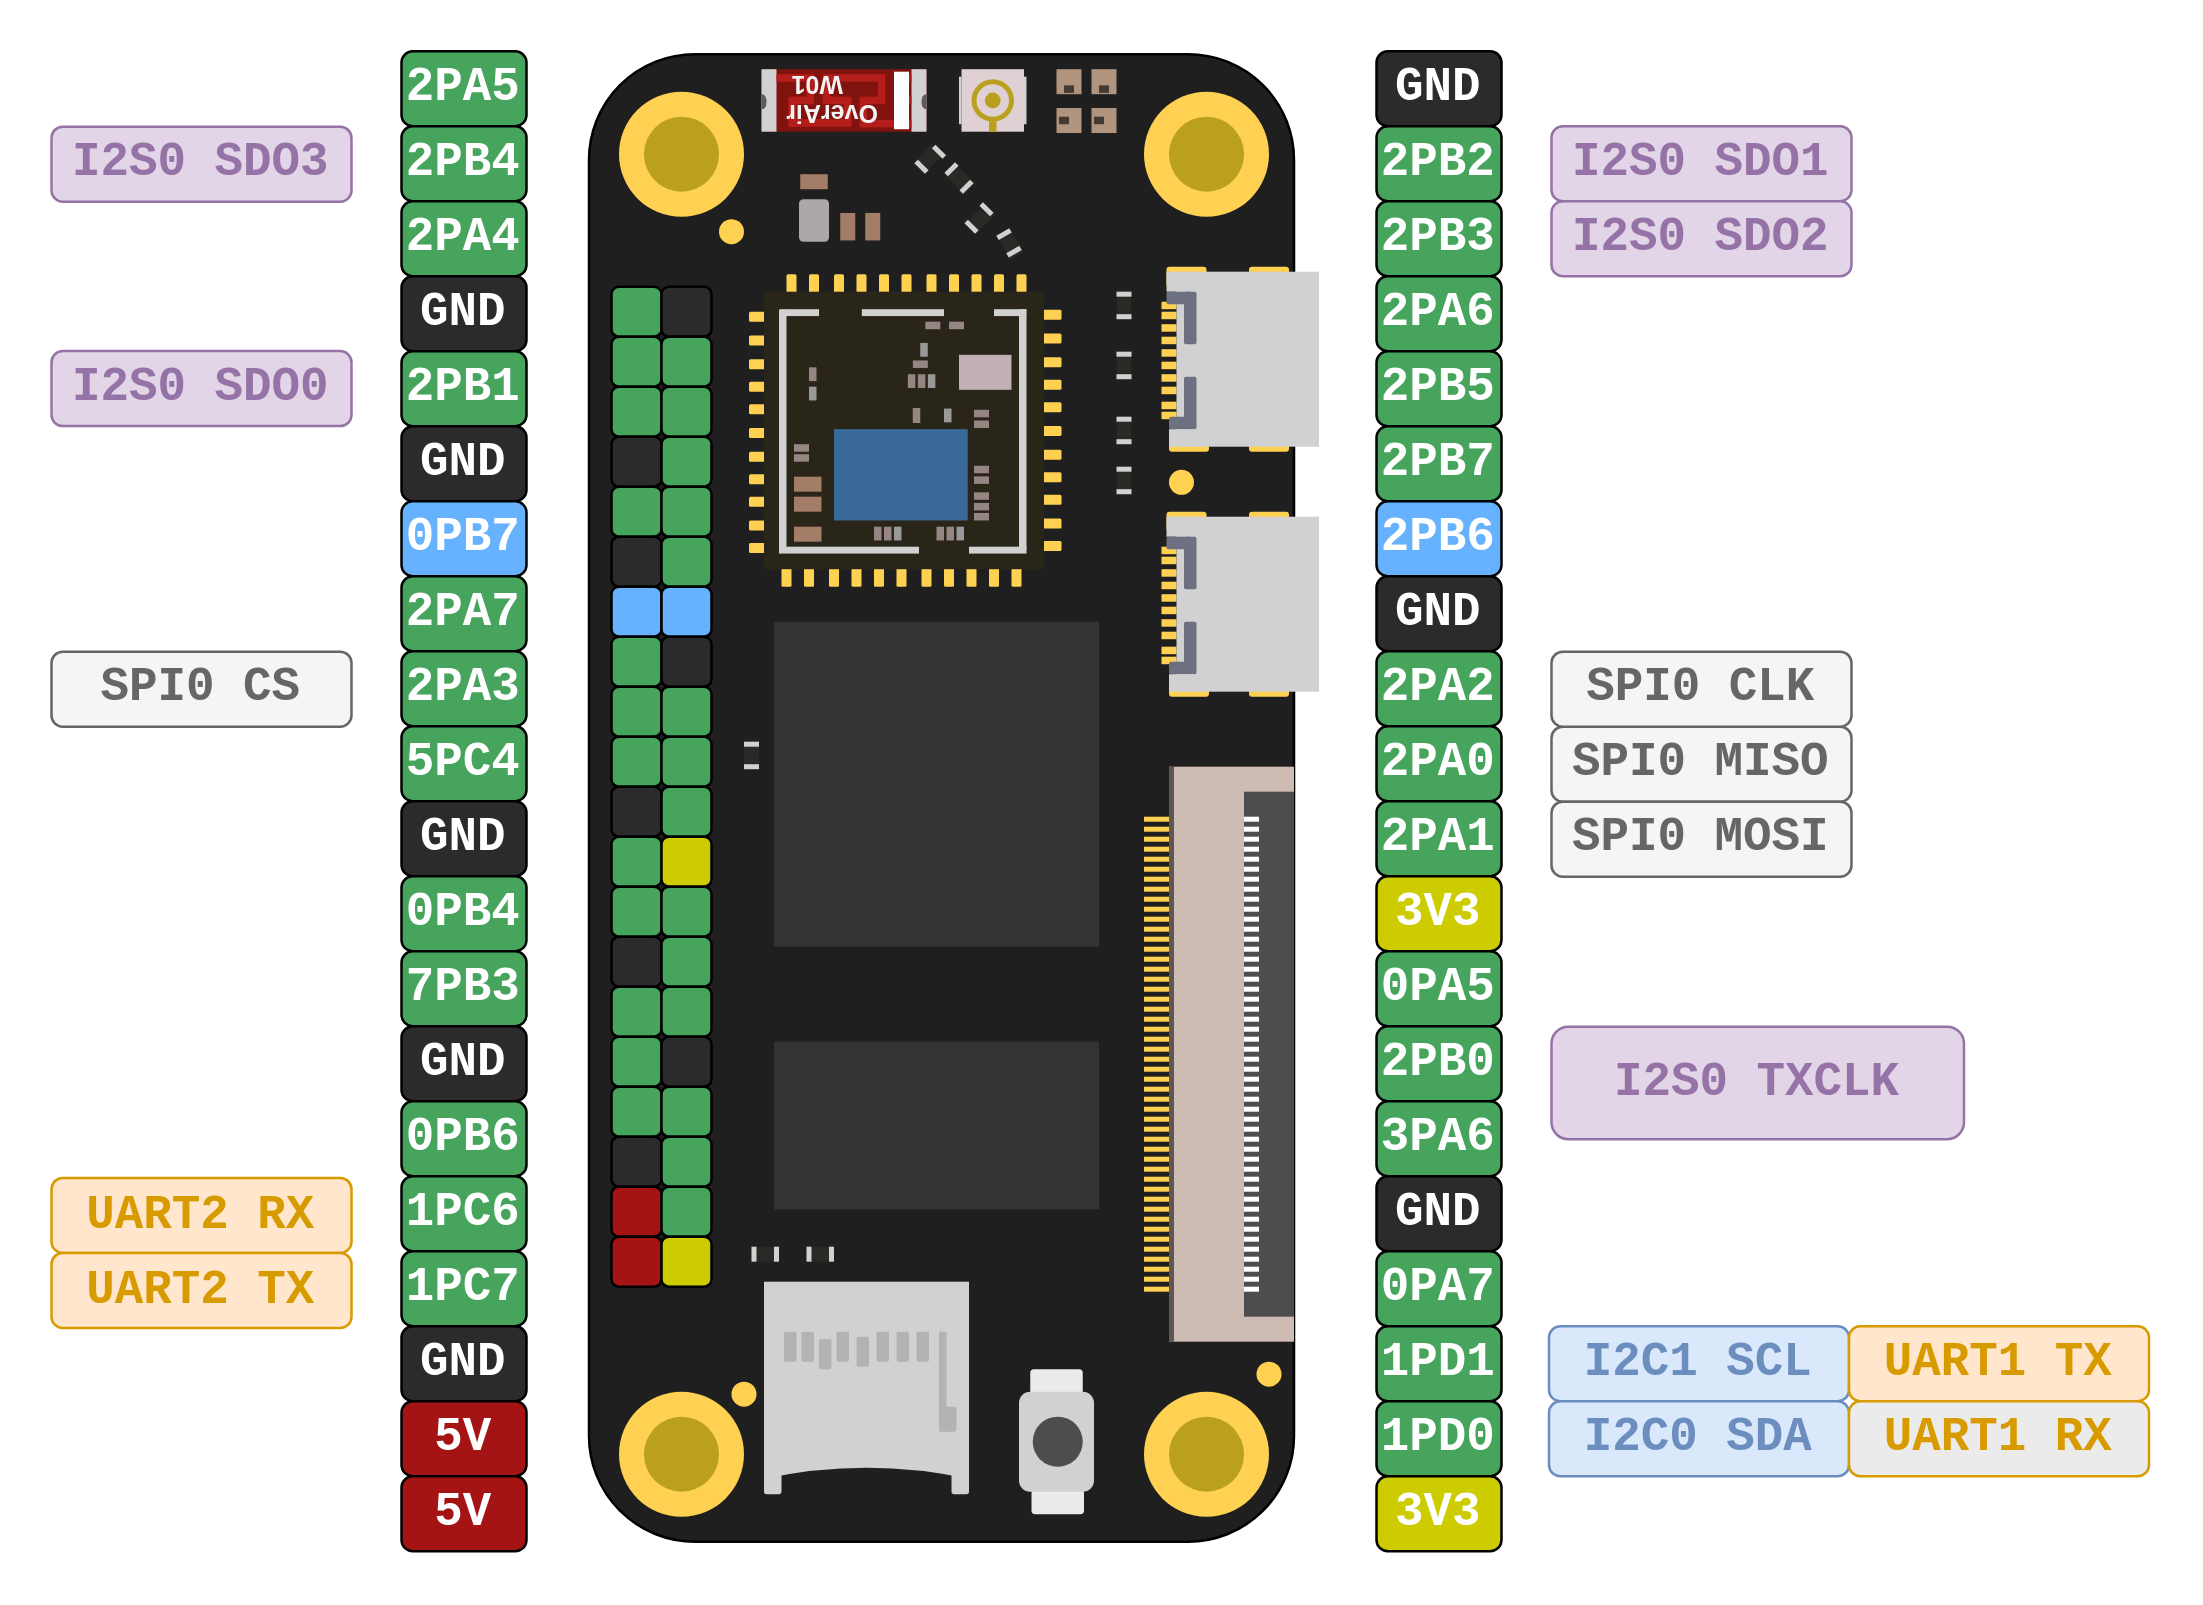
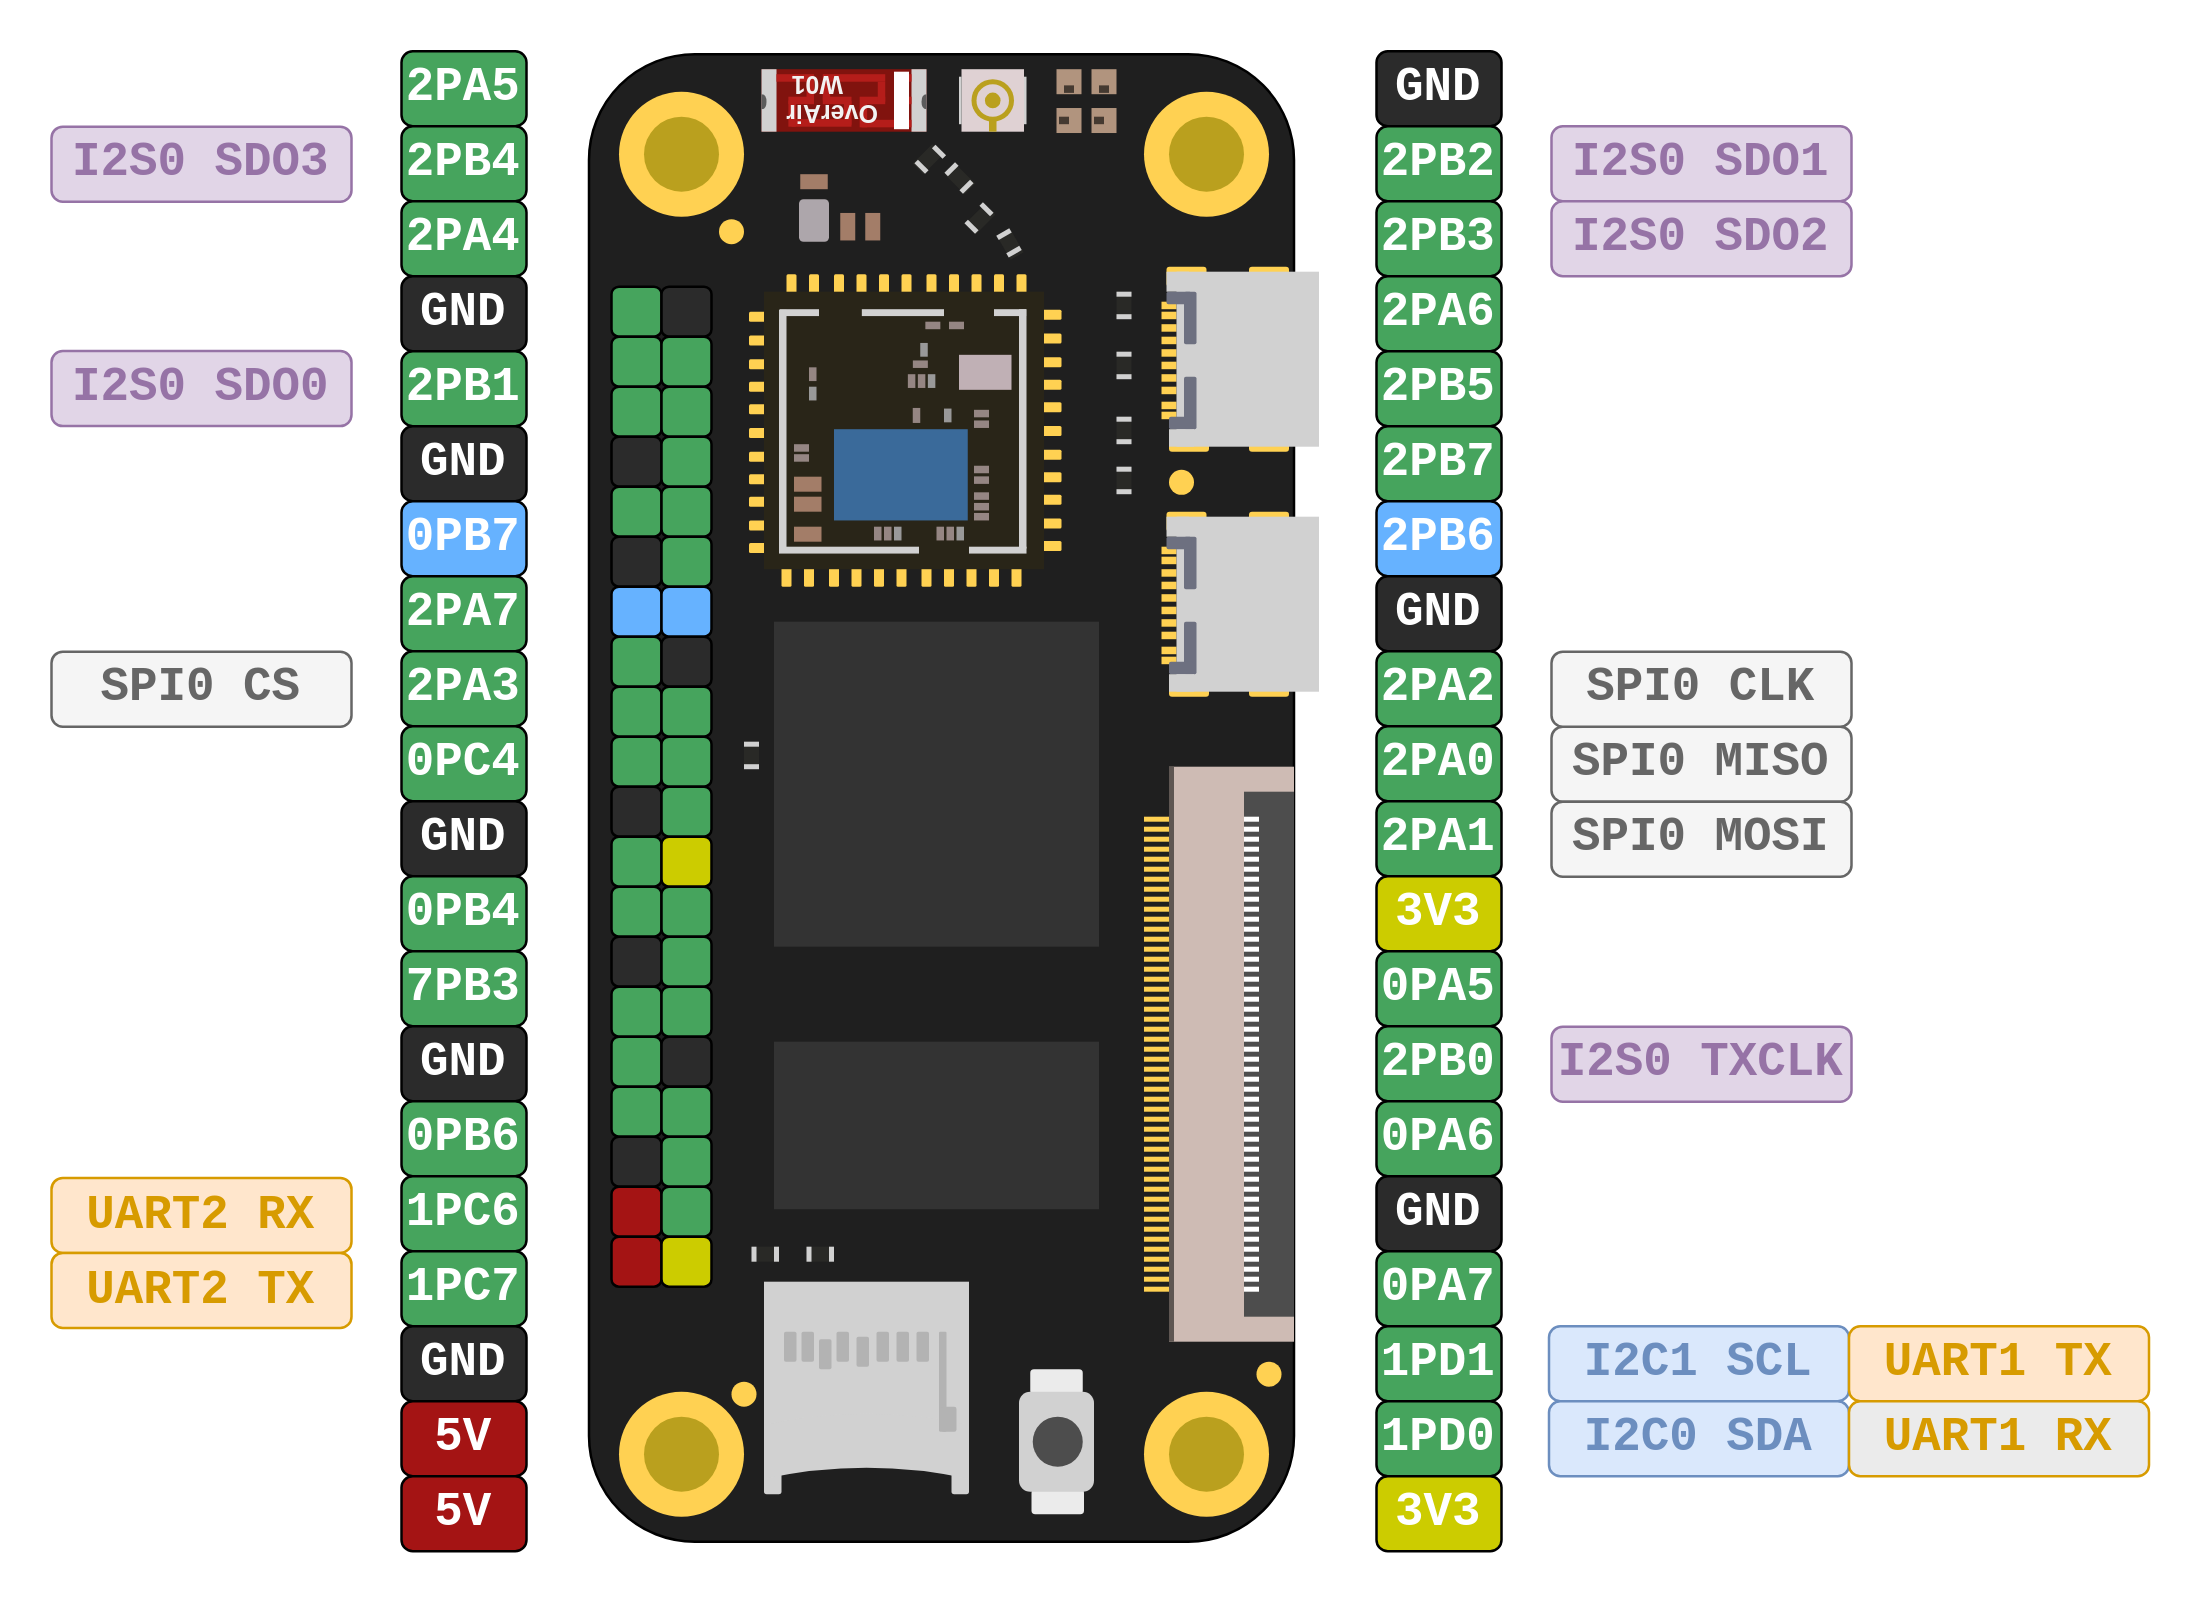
- <mxCell id="406" value="&lt;b style=&quot;color: rgb(255, 255, 255); font-family: &amp;quot;Courier New&amp;quot;; font-size: 19px;&quot;&gt;5PC4&lt;/b&gt;" style="rounded=1;whiteSpace=wrap;html=1;fillColor=#46a45d;movable=1;resizable=1;rotatable=1;deletable=1;editable=1;locked=0;connectable=1;" vertex="1" parent="1"><mxGeometry x="160" y="290" width="50" height="30" as="geometry" /></mxCell>
+ <mxCell id="406" value="&lt;b style=&quot;color: rgb(255, 255, 255); font-family: &amp;quot;Courier New&amp;quot;; font-size: 19px;&quot;&gt;0PC4&lt;/b&gt;" style="rounded=1;whiteSpace=wrap;html=1;fillColor=#46a45d;movable=1;resizable=1;rotatable=1;deletable=1;editable=1;locked=0;connectable=1;" vertex="1" parent="1"><mxGeometry x="160" y="290" width="50" height="30" as="geometry" /></mxCell>
- <mxCell id="434" value="&lt;b style=&quot;font-family: &amp;quot;Courier New&amp;quot;; font-size: 19px;&quot;&gt;I2S0 TXCLK&lt;/b&gt;" style="rounded=1;whiteSpace=wrap;html=1;fillColor=#e1d5e7;movable=1;resizable=1;rotatable=1;deletable=1;editable=1;locked=0;connectable=1;strokeColor=#9673a6;fontColor=#9673A6;" vertex="1" parent="1"><mxGeometry x="620" y="410.18" width="165" height="45" as="geometry" /></mxCell>
+ <mxCell id="434" value="&lt;b style=&quot;font-family: &amp;quot;Courier New&amp;quot;; font-size: 19px;&quot;&gt;I2S0 TXCLK&lt;/b&gt;" style="rounded=1;whiteSpace=wrap;html=1;fillColor=#e1d5e7;movable=1;resizable=1;rotatable=1;deletable=1;editable=1;locked=0;connectable=1;strokeColor=#9673a6;fontColor=#9673A6;" vertex="1" parent="1"><mxGeometry x="620" y="410.18" width="120" height="30" as="geometry" /></mxCell>
- <mxCell id="417" value="&lt;b style=&quot;color: rgb(255, 255, 255); font-family: &amp;quot;Courier New&amp;quot;; font-size: 19px;&quot;&gt;3PA6&lt;/b&gt;" style="rounded=1;whiteSpace=wrap;html=1;fillColor=#46a45d;movable=1;resizable=1;rotatable=1;deletable=1;editable=1;locked=0;connectable=1;" vertex="1" parent="1"><mxGeometry x="550" y="440" width="50" height="30" as="geometry" /></mxCell>
+ <mxCell id="417" value="&lt;b style=&quot;color: rgb(255, 255, 255); font-family: &amp;quot;Courier New&amp;quot;; font-size: 19px;&quot;&gt;0PA6&lt;/b&gt;" style="rounded=1;whiteSpace=wrap;html=1;fillColor=#46a45d;movable=1;resizable=1;rotatable=1;deletable=1;editable=1;locked=0;connectable=1;" vertex="1" parent="1"><mxGeometry x="550" y="440" width="50" height="30" as="geometry" /></mxCell>
